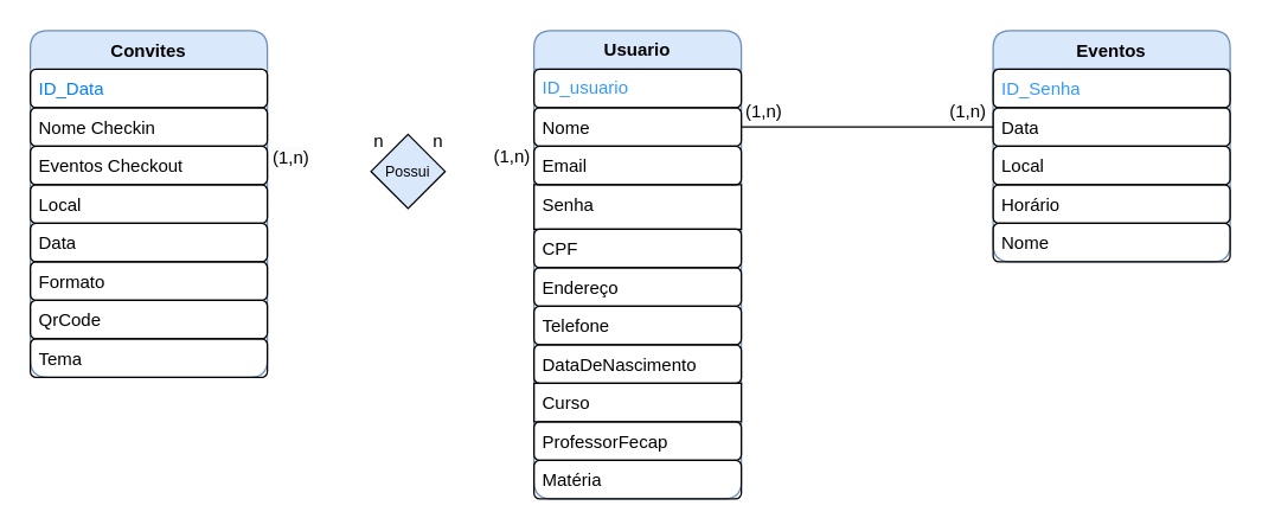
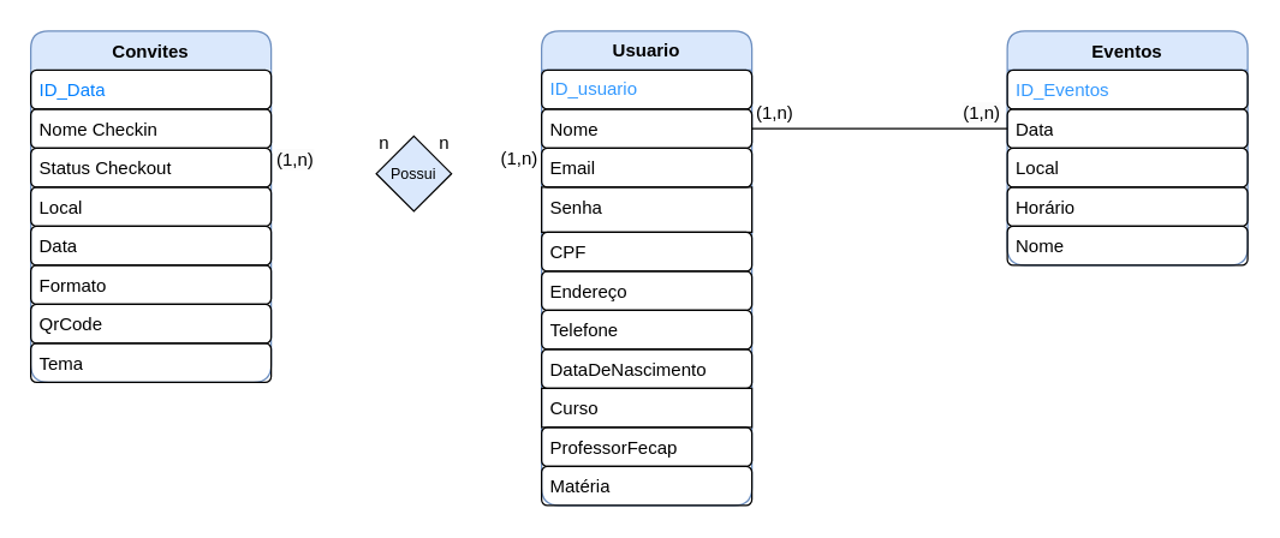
- <mxCell id="15" value="&lt;font color=&quot;#3399ff&quot;&gt;ID_Senha&lt;/font&gt;" style="text;strokeColor=default;fillColor=none;align=left;verticalAlign=top;spacingLeft=4;spacingRight=4;overflow=hidden;rotatable=0;points=[[0,0.5],[1,0.5]];portConstraint=eastwest;whiteSpace=wrap;html=1;swimlaneLine=1;rounded=1;" parent="14" vertex="1"><mxGeometry y="26" width="160" height="26" as="geometry" /></mxCell>
+ <mxCell id="15" value="&lt;font color=&quot;#3399ff&quot;&gt;ID_Eventos&lt;/font&gt;" style="text;strokeColor=default;fillColor=none;align=left;verticalAlign=top;spacingLeft=4;spacingRight=4;overflow=hidden;rotatable=0;points=[[0,0.5],[1,0.5]];portConstraint=eastwest;whiteSpace=wrap;html=1;swimlaneLine=1;rounded=1;" parent="14" vertex="1"><mxGeometry y="26" width="160" height="26" as="geometry" /></mxCell>
- <mxCell id="26" value="Eventos Checkout" style="text;strokeColor=default;fillColor=none;align=left;verticalAlign=top;spacingLeft=4;spacingRight=4;overflow=hidden;rotatable=0;points=[[0,0.5],[1,0.5]];portConstraint=eastwest;whiteSpace=wrap;html=1;rounded=1;" vertex="1" parent="23"><mxGeometry y="78" width="160" height="26" as="geometry" /></mxCell>
+ <mxCell id="26" value="Status Checkout" style="text;strokeColor=default;fillColor=none;align=left;verticalAlign=top;spacingLeft=4;spacingRight=4;overflow=hidden;rotatable=0;points=[[0,0.5],[1,0.5]];portConstraint=eastwest;whiteSpace=wrap;html=1;rounded=1;" vertex="1" parent="23"><mxGeometry y="78" width="160" height="26" as="geometry" /></mxCell>
